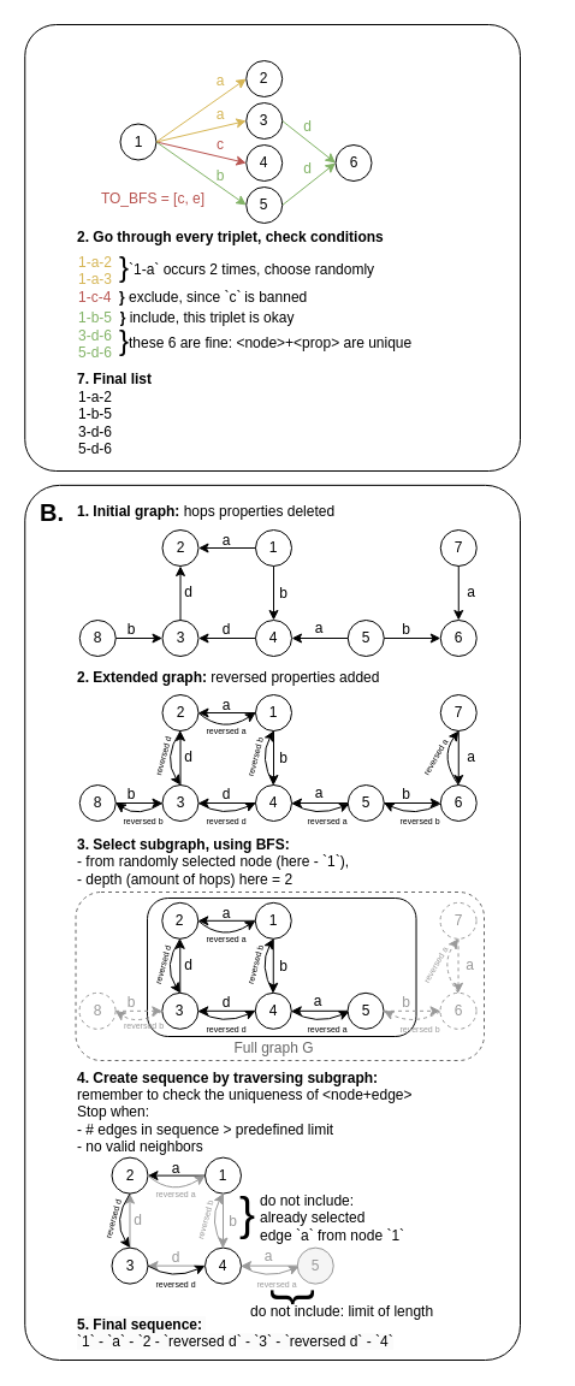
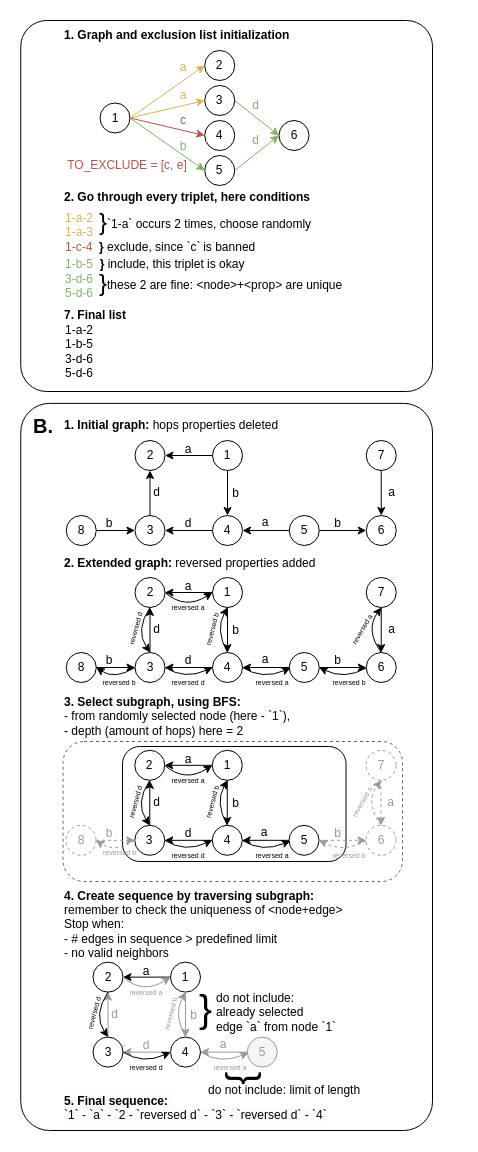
+ <mxCell id="155" value="&lt;b&gt;1. Graph and exclusion list initialization&lt;/b&gt;" style="text;html=1;align=left;verticalAlign=middle;whiteSpace=wrap;rounded=0;" parent="1" vertex="1"><mxGeometry x="62.28" y="20" width="230" height="30" as="geometry" /></mxCell>
- <mxCell id="157" value="&lt;font style=&quot;color: rgb(184, 84, 80);&quot;&gt;TO_BFS = [c, e]&lt;/font&gt;" style="text;html=1;align=center;verticalAlign=middle;whiteSpace=wrap;rounded=0;" parent="156" vertex="1"><mxGeometry y="100" width="130" height="30" as="geometry" /></mxCell>
+ <mxCell id="157" value="&lt;font style=&quot;color: rgb(184, 84, 80);&quot;&gt;TO_EXCLUDE = [c, e]&lt;/font&gt;" style="text;html=1;align=center;verticalAlign=middle;whiteSpace=wrap;rounded=0;" parent="156" vertex="1"><mxGeometry y="100" width="130" height="30" as="geometry" /></mxCell>
- <mxCell id="154" value="&lt;b&gt;2. Go through every triplet, check conditions&lt;/b&gt;" style="text;html=1;align=left;verticalAlign=middle;whiteSpace=wrap;rounded=0;container=0;" parent="1" vertex="1"><mxGeometry x="62.28" y="182" width="270" height="30" as="geometry" /></mxCell>
+ <mxCell id="154" value="&lt;b&gt;2. Go through every triplet, here conditions&lt;/b&gt;" style="text;html=1;align=left;verticalAlign=middle;whiteSpace=wrap;rounded=0;container=0;" parent="1" vertex="1"><mxGeometry x="62.28" y="182" width="270" height="30" as="geometry" /></mxCell>
- <mxCell id="151" value="&lt;div&gt;these 6 are fine: &amp;lt;node&amp;gt;+&amp;lt;prop&amp;gt; are unique&lt;br&gt;&lt;/div&gt;" style="text;html=1;align=left;verticalAlign=middle;whiteSpace=wrap;rounded=0;container=0;" parent="1" vertex="1"><mxGeometry x="104.53" y="270" width="260" height="30" as="geometry" /></mxCell>
+ <mxCell id="151" value="&lt;div&gt;these 2 are fine: &amp;lt;node&amp;gt;+&amp;lt;prop&amp;gt; are unique&lt;br&gt;&lt;/div&gt;" style="text;html=1;align=left;verticalAlign=middle;whiteSpace=wrap;rounded=0;container=0;" parent="1" vertex="1"><mxGeometry x="104.53" y="270" width="260" height="30" as="geometry" /></mxCell>
- <mxCell id="7" value="&lt;font style=&quot;color: rgb(102, 102, 102);&quot;&gt;Full graph G&lt;/font&gt;" style="text;html=1;align=center;verticalAlign=middle;whiteSpace=wrap;rounded=0;" parent="1" vertex="1"><mxGeometry x="164.5" y="861.88" width="125" height="19.12" as="geometry" /></mxCell>
